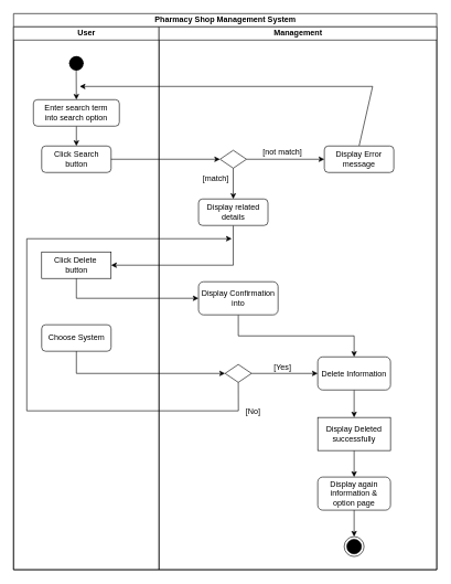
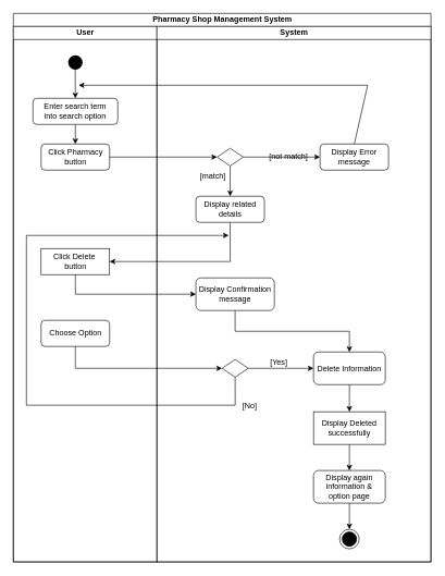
- <mxCell id="16" value="Management" style="swimlane;startSize=20;html=1;" vertex="1" parent="2"><mxGeometry x="220" y="20" width="420" height="820" as="geometry" /></mxCell>
+ <mxCell id="16" value="System" style="swimlane;startSize=20;html=1;" vertex="1" parent="2"><mxGeometry x="220" y="20" width="420" height="820" as="geometry" /></mxCell>
- <mxCell id="36" value="[not match]" style="text;html=1;strokeColor=none;fillColor=none;align=center;verticalAlign=middle;whiteSpace=wrap;rounded=0;" vertex="1" parent="16"><mxGeometry x="148.75" y="175" width="76" height="30" as="geometry" /></mxCell>
+ <mxCell id="36" value="[not match]" style="text;html=1;strokeColor=none;fillColor=none;align=center;verticalAlign=middle;whiteSpace=wrap;rounded=0;" vertex="1" parent="16"><mxGeometry x="163.75" y="185" width="76" height="30" as="geometry" /></mxCell>
- <mxCell id="9" value="Click Search button" style="rounded=1;whiteSpace=wrap;html=1;" vertex="1" parent="3"><mxGeometry x="42.5" y="180" width="105" height="40" as="geometry" /></mxCell>
+ <mxCell id="9" value="Click Pharmacy button" style="rounded=1;whiteSpace=wrap;html=1;" vertex="1" parent="3"><mxGeometry x="42.5" y="180" width="105" height="40" as="geometry" /></mxCell>
- <mxCell id="30" value="Display Confirmation into" style="rounded=1;whiteSpace=wrap;html=1;" vertex="1" parent="16"><mxGeometry x="59.75" y="385" width="120.25" height="50" as="geometry" /></mxCell>
+ <mxCell id="30" value="Display Confirmation message" style="rounded=1;whiteSpace=wrap;html=1;" vertex="1" parent="16"><mxGeometry x="59.75" y="385" width="120.25" height="50" as="geometry" /></mxCell>
- <mxCell id="10" value="Choose System" style="rounded=1;whiteSpace=wrap;html=1;" vertex="1" parent="3"><mxGeometry x="42.5" y="450" width="105" height="40" as="geometry" /></mxCell>
+ <mxCell id="10" value="Choose Option" style="rounded=1;whiteSpace=wrap;html=1;" vertex="1" parent="3"><mxGeometry x="42.5" y="450" width="105" height="40" as="geometry" /></mxCell>
